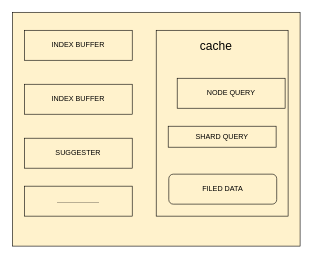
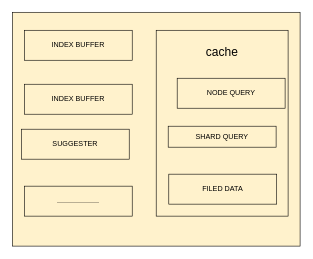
- <mxCell id="11" value="&lt;font style=&quot;font-size: 20px&quot;&gt;cache&lt;/font&gt;" style="text;html=1;strokeColor=none;fillColor=none;align=center;verticalAlign=middle;whiteSpace=wrap;rounded=0;fontColor=#000000;" vertex="1" parent="1"><mxGeometry x="330" y="60" width="60" height="30" as="geometry" /></mxCell>
+ <mxCell id="11" value="&lt;font style=&quot;font-size: 20px&quot;&gt;cache&lt;/font&gt;" style="text;html=1;strokeColor=none;fillColor=none;align=center;verticalAlign=middle;whiteSpace=wrap;rounded=0;fontColor=#000000;" vertex="1" parent="1"><mxGeometry x="340" y="70" width="60" height="30" as="geometry" /></mxCell>
- <mxCell id="5" value="&lt;font color=&quot;#000000&quot;&gt;SUGGESTER&lt;/font&gt;" style="rounded=0;whiteSpace=wrap;html=1;fillColor=#FFF2CC;strokeColor=#000000;" vertex="1" parent="1"><mxGeometry x="40" y="230" width="180" height="50" as="geometry" /></mxCell>
+ <mxCell id="5" value="&lt;font color=&quot;#000000&quot;&gt;SUGGESTER&lt;/font&gt;" style="rounded=0;whiteSpace=wrap;html=1;fillColor=#FFF2CC;strokeColor=#000000;" vertex="1" parent="1"><mxGeometry x="35" y="215" width="180" height="50" as="geometry" /></mxCell>
- <mxCell id="10" value="&lt;font color=&quot;#000000&quot;&gt;FILED DATA&lt;/font&gt;" style="whiteSpace=wrap;html=1;fillColor=#FFF2CC;strokeColor=#000000;rounded=1;" vertex="1" parent="1"><mxGeometry x="281" y="290" width="180" height="50" as="geometry" /></mxCell>
+ <mxCell id="10" value="&lt;font color=&quot;#000000&quot;&gt;FILED DATA&lt;/font&gt;" style="rounded=0;whiteSpace=wrap;html=1;fillColor=#FFF2CC;strokeColor=#000000;" vertex="1" parent="1"><mxGeometry x="281" y="290" width="180" height="50" as="geometry" /></mxCell>
